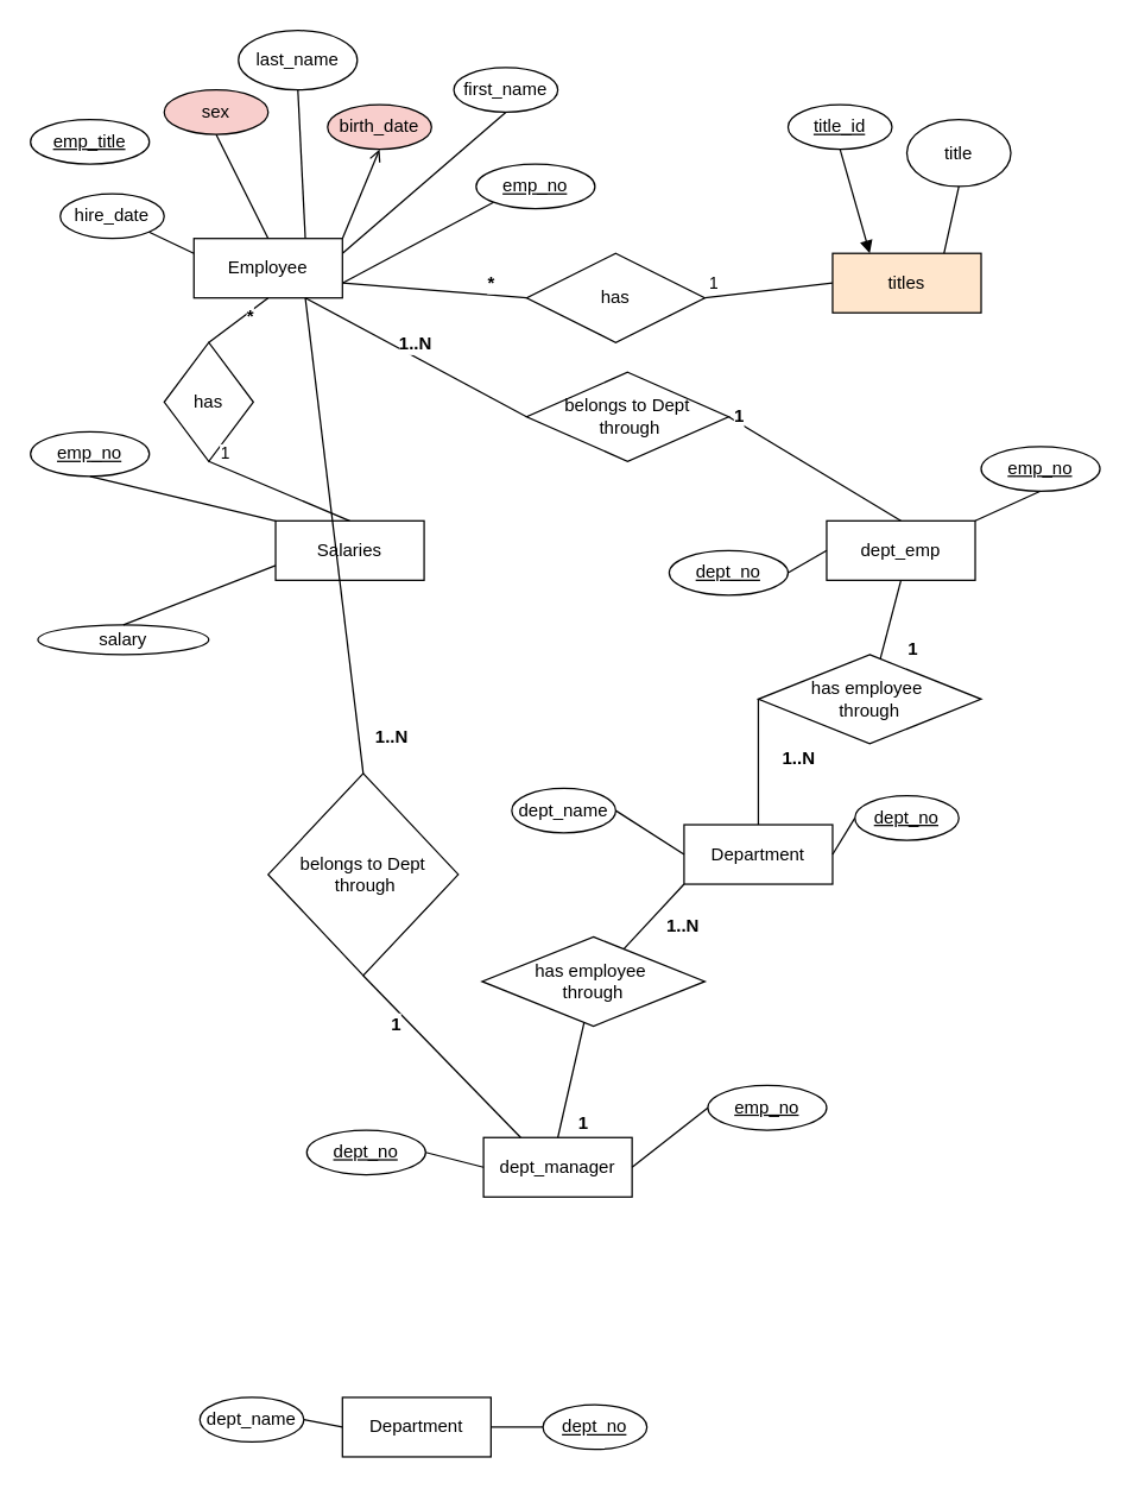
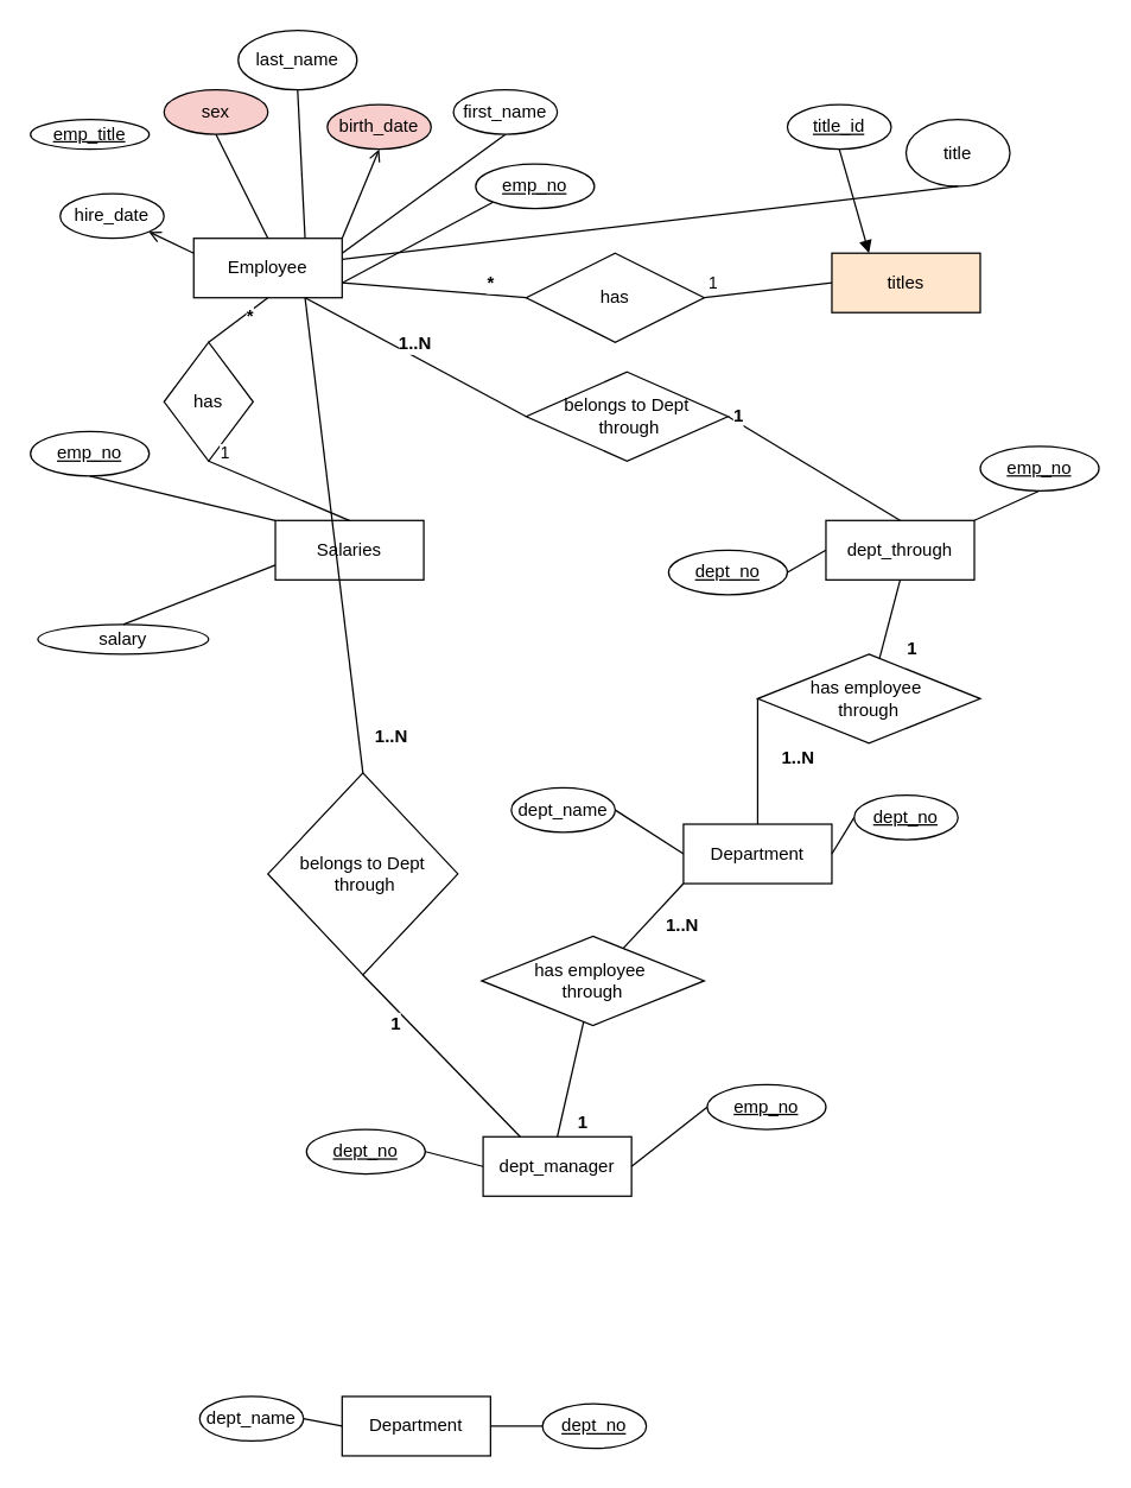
- <mxCell id="6" value="first_name" style="ellipse;whiteSpace=wrap;html=1;align=center;" vertex="1" parent="1"><mxGeometry x="305" y="45" width="70" height="30" as="geometry" /></mxCell>
+ <mxCell id="6" value="first_name" style="ellipse;whiteSpace=wrap;html=1;align=center;" vertex="1" parent="1"><mxGeometry x="305" y="60" width="70" height="30" as="geometry" /></mxCell>
- <mxCell id="4" value="&lt;u&gt;emp_title&lt;/u&gt;" style="ellipse;whiteSpace=wrap;html=1;align=center;" vertex="1" parent="1"><mxGeometry x="20" y="80" width="80" height="30" as="geometry" /></mxCell>
+ <mxCell id="4" value="&lt;u&gt;emp_title&lt;/u&gt;" style="ellipse;whiteSpace=wrap;html=1;align=center;" vertex="1" parent="1"><mxGeometry x="20" y="80" width="80" height="20" as="geometry" /></mxCell>
- <mxCell id="20" value="" style="endArrow=none;html=1;rounded=0;exitX=0.5;exitY=1;exitDx=0;exitDy=0;entryX=0.75;entryY=0;entryDx=0;entryDy=0;" edge="1" parent="1" source="19" target="16"><mxGeometry relative="1" as="geometry"><mxPoint x="740" y="390" as="sourcePoint" /><mxPoint x="760" y="260" as="targetPoint" /></mxGeometry></mxCell>
+ <mxCell id="20" value="" style="endArrow=none;html=1;rounded=0;exitX=0.5;exitY=1;exitDx=0;exitDy=0;" edge="1" parent="1" source="19" target="2"><mxGeometry relative="1" as="geometry"><mxPoint x="740" y="390" as="sourcePoint" /><mxPoint x="760" y="260" as="targetPoint" /></mxGeometry></mxCell>
- <mxCell id="11" value="" style="endArrow=none;html=1;rounded=0;entryX=1;entryY=1;entryDx=0;entryDy=0;exitX=0;exitY=0.25;exitDx=0;exitDy=0;" edge="1" parent="1" source="2" target="9"><mxGeometry relative="1" as="geometry"><mxPoint x="320" y="160" as="sourcePoint" /><mxPoint x="250" y="190" as="targetPoint" /></mxGeometry></mxCell>
+ <mxCell id="11" value="" style="endArrow=open;html=1;rounded=0;entryX=1;entryY=1;entryDx=0;entryDy=0;exitX=0;exitY=0.25;exitDx=0;exitDy=0;" edge="1" parent="1" source="2" target="9"><mxGeometry relative="1" as="geometry"><mxPoint x="320" y="160" as="sourcePoint" /><mxPoint x="250" y="190" as="targetPoint" /></mxGeometry></mxCell>
- <mxCell id="34" value="dept_emp" style="whiteSpace=wrap;html=1;align=center;" vertex="1" parent="1"><mxGeometry x="556" y="350" width="100" height="40" as="geometry" /></mxCell>
+ <mxCell id="34" value="dept_through" style="whiteSpace=wrap;html=1;align=center;" vertex="1" parent="1"><mxGeometry x="556" y="350" width="100" height="40" as="geometry" /></mxCell>
